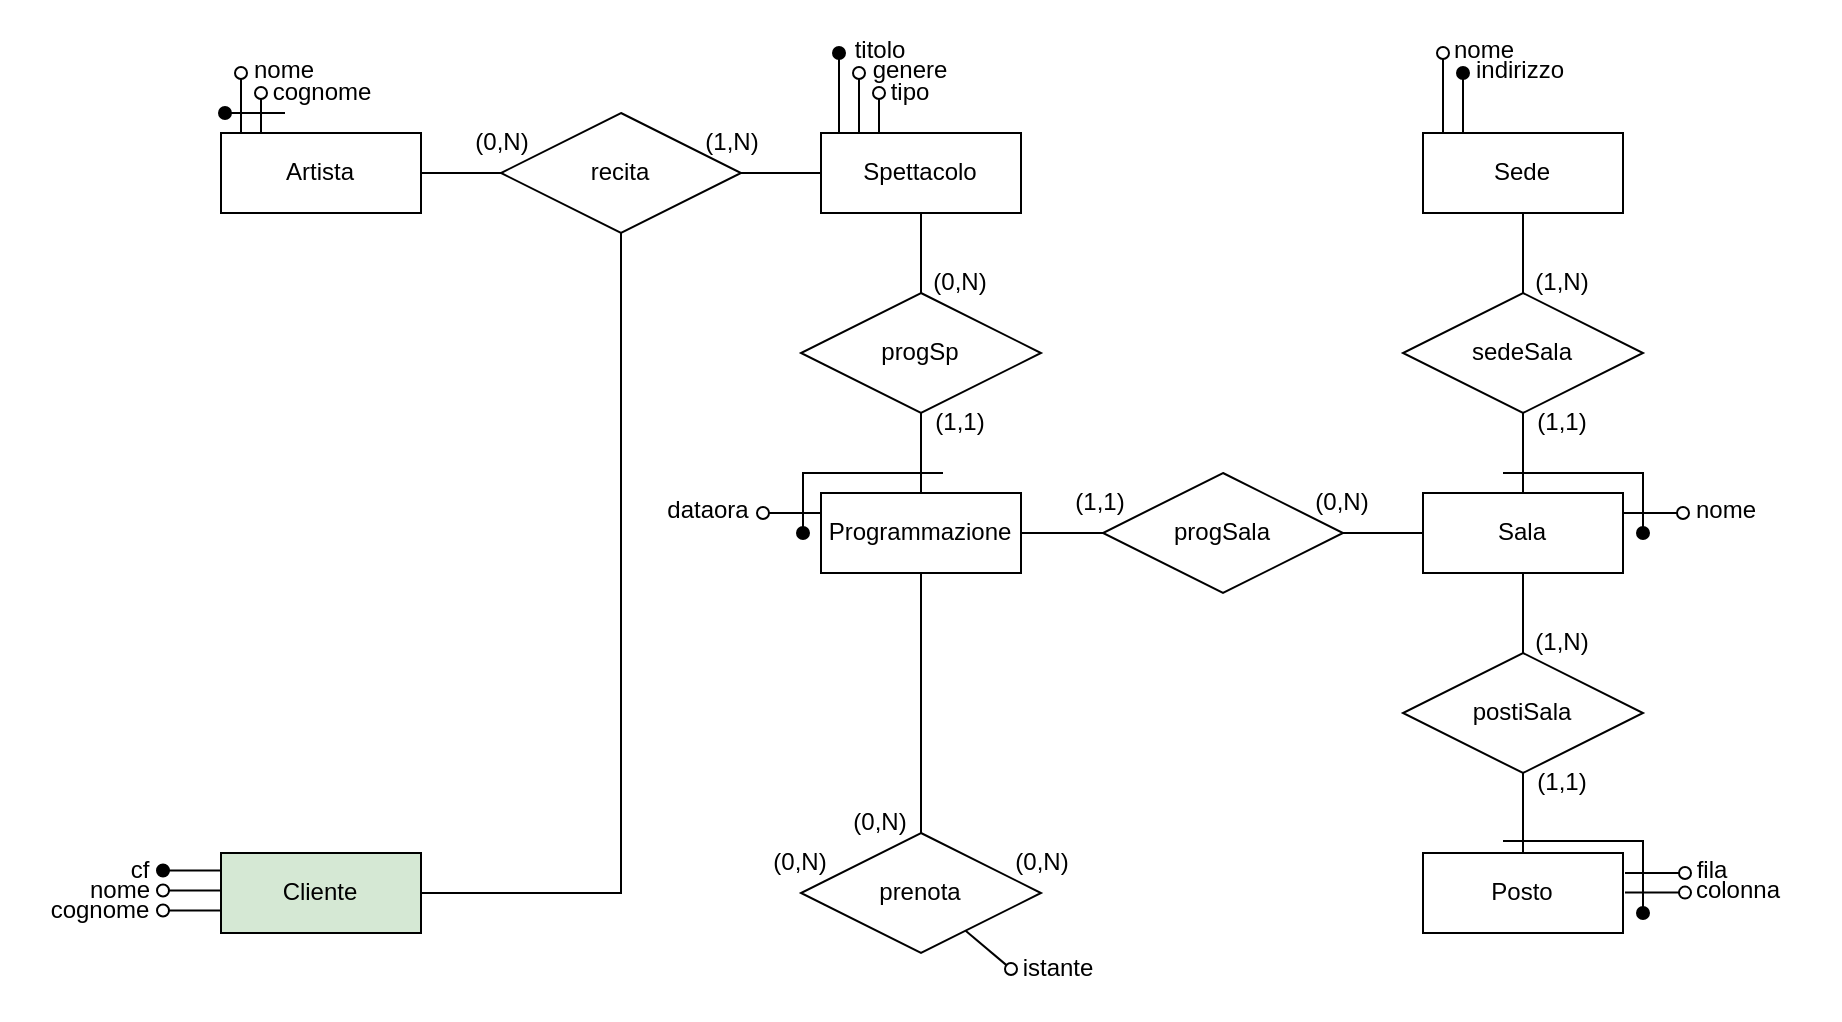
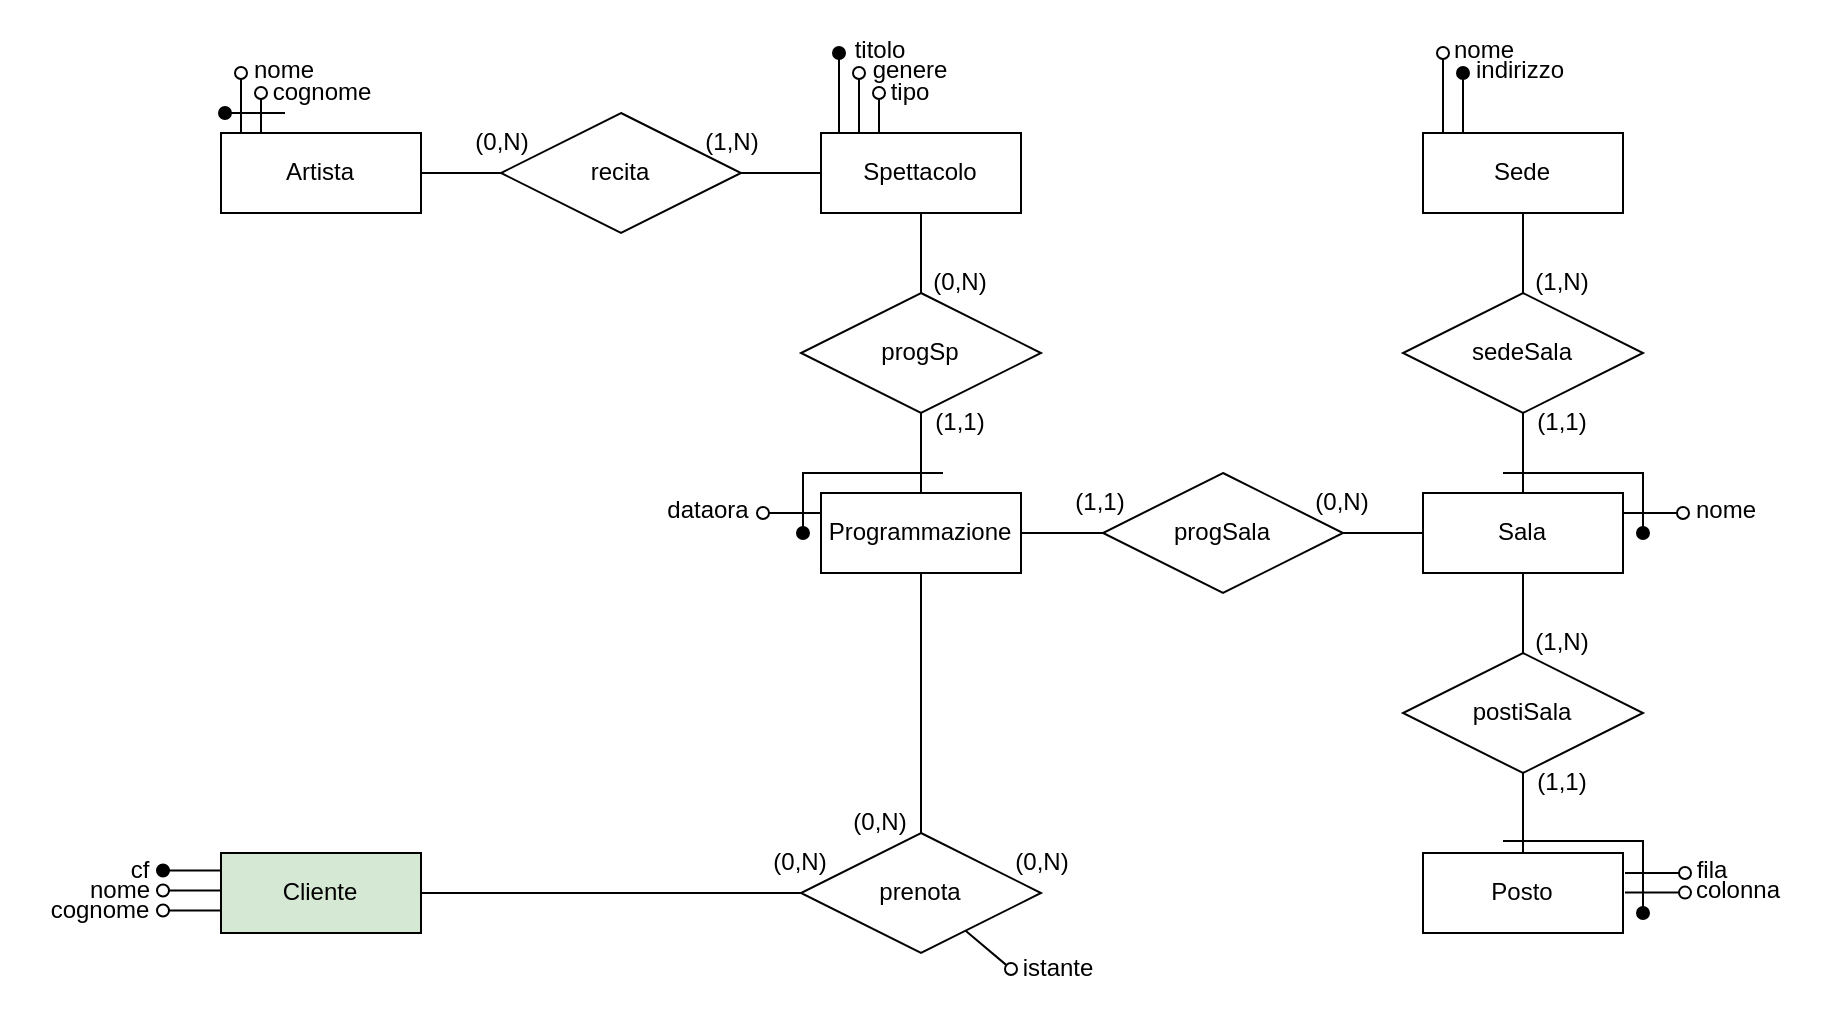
- <mxCell id="53" style="edgeStyle=orthogonalEdgeStyle;rounded=0;orthogonalLoop=1;jettySize=auto;html=1;exitX=1;exitY=0.5;exitDx=0;exitDy=0;endArrow=none;endFill=0;" parent="1" source="54" target="35" edge="1"><mxGeometry relative="1" as="geometry"><mxPoint x="250" y="446" as="targetPoint" /></mxGeometry></mxCell>
+ <mxCell id="53" style="edgeStyle=orthogonalEdgeStyle;rounded=0;orthogonalLoop=1;jettySize=auto;html=1;exitX=1;exitY=0.5;exitDx=0;exitDy=0;entryX=0;entryY=0.5;entryDx=0;entryDy=0;endArrow=none;endFill=0;" parent="1" source="54" target="52" edge="1"><mxGeometry relative="1" as="geometry"><mxPoint x="250" y="446" as="targetPoint" /></mxGeometry></mxCell>
